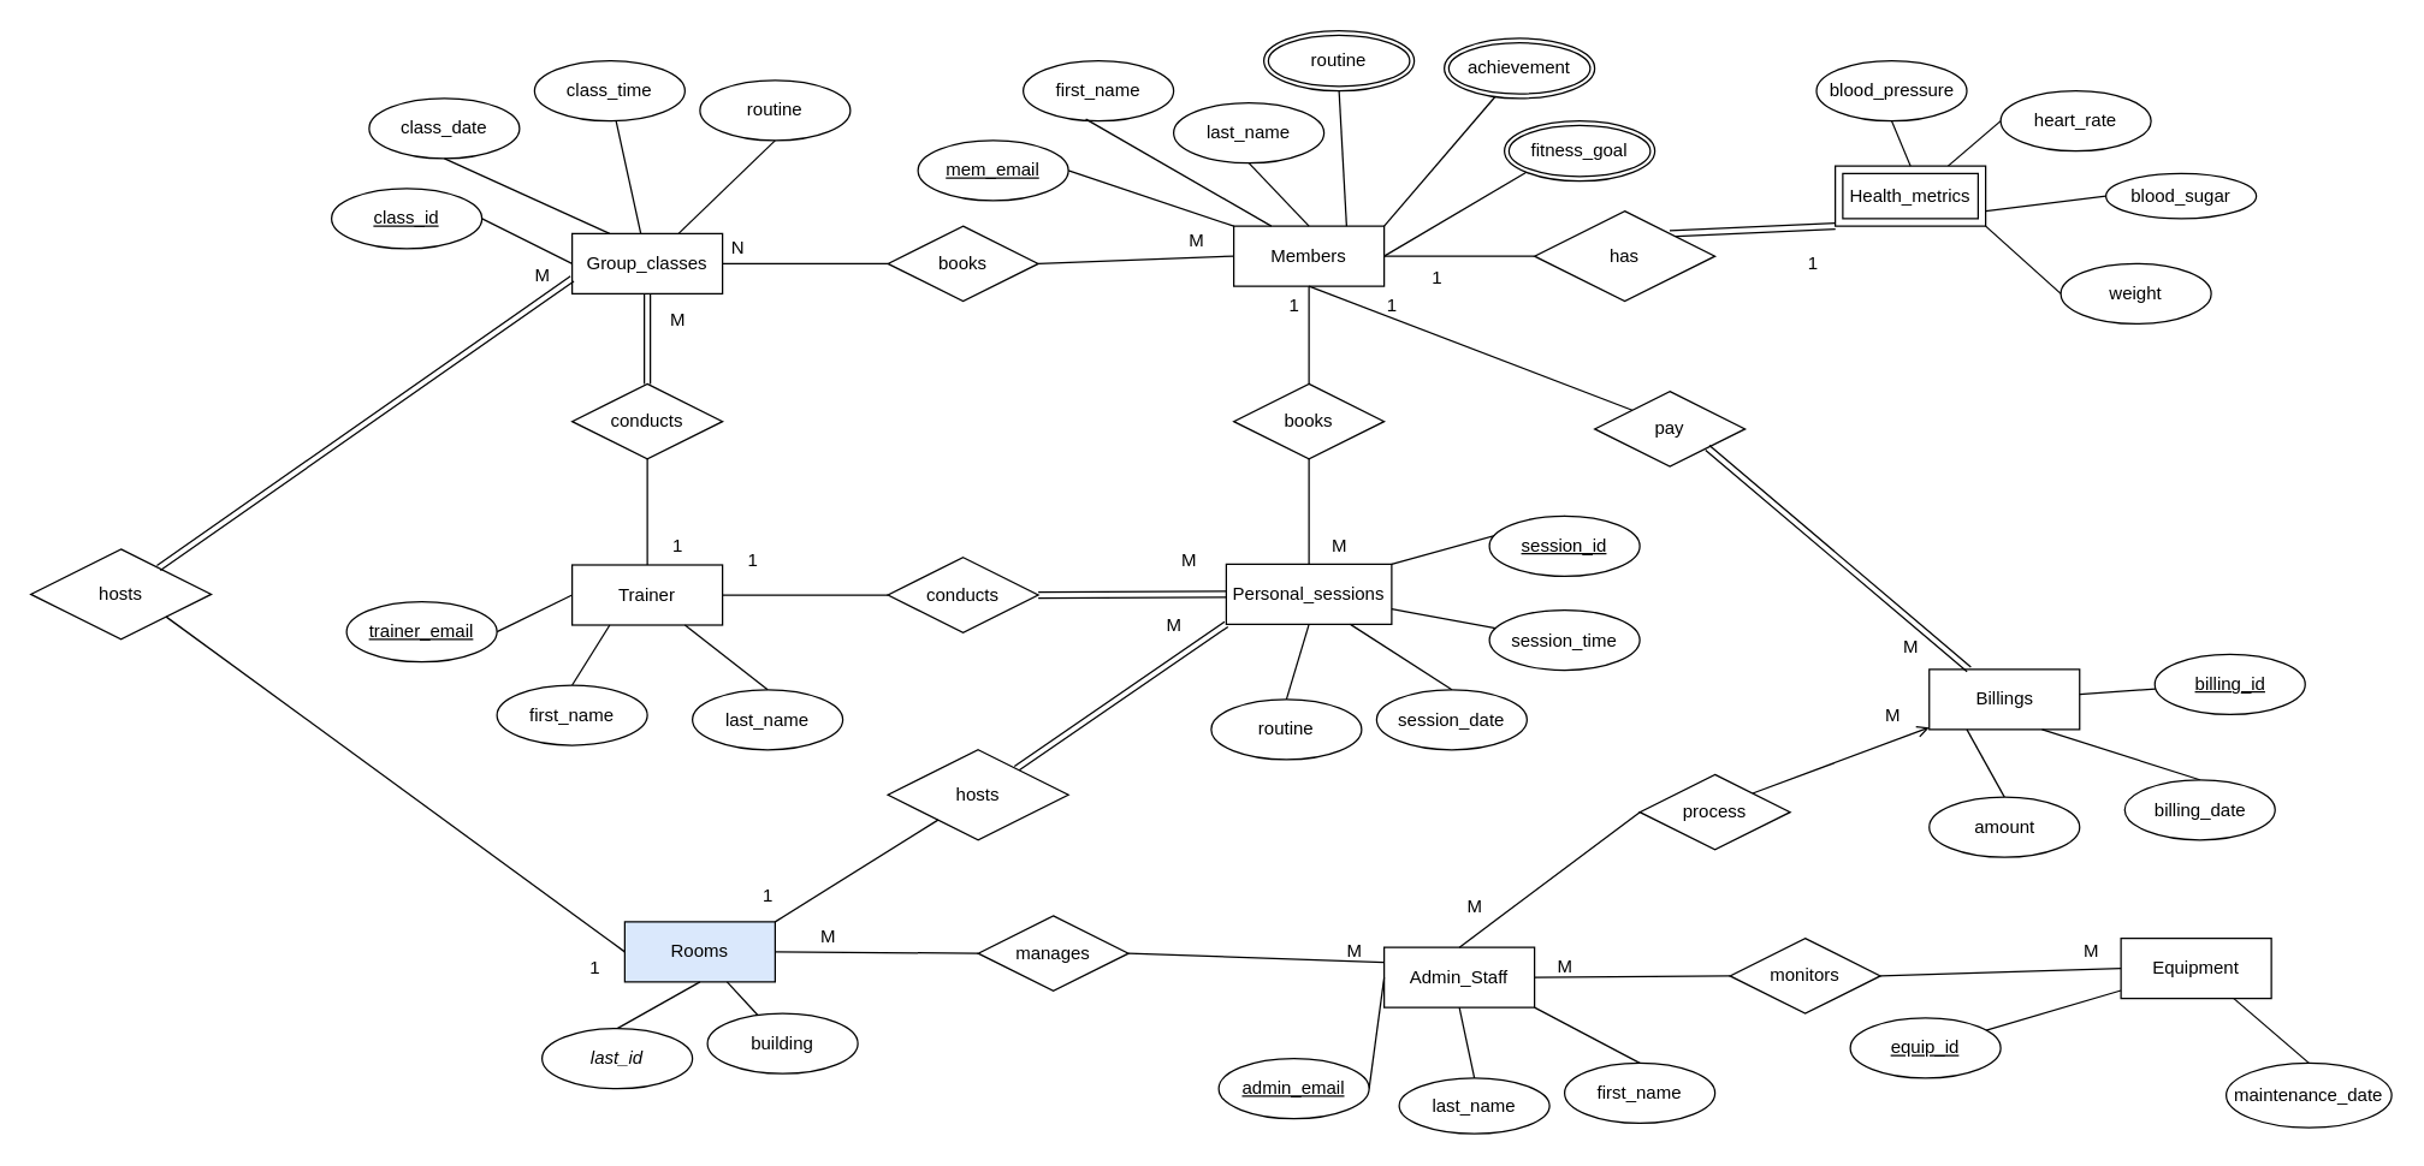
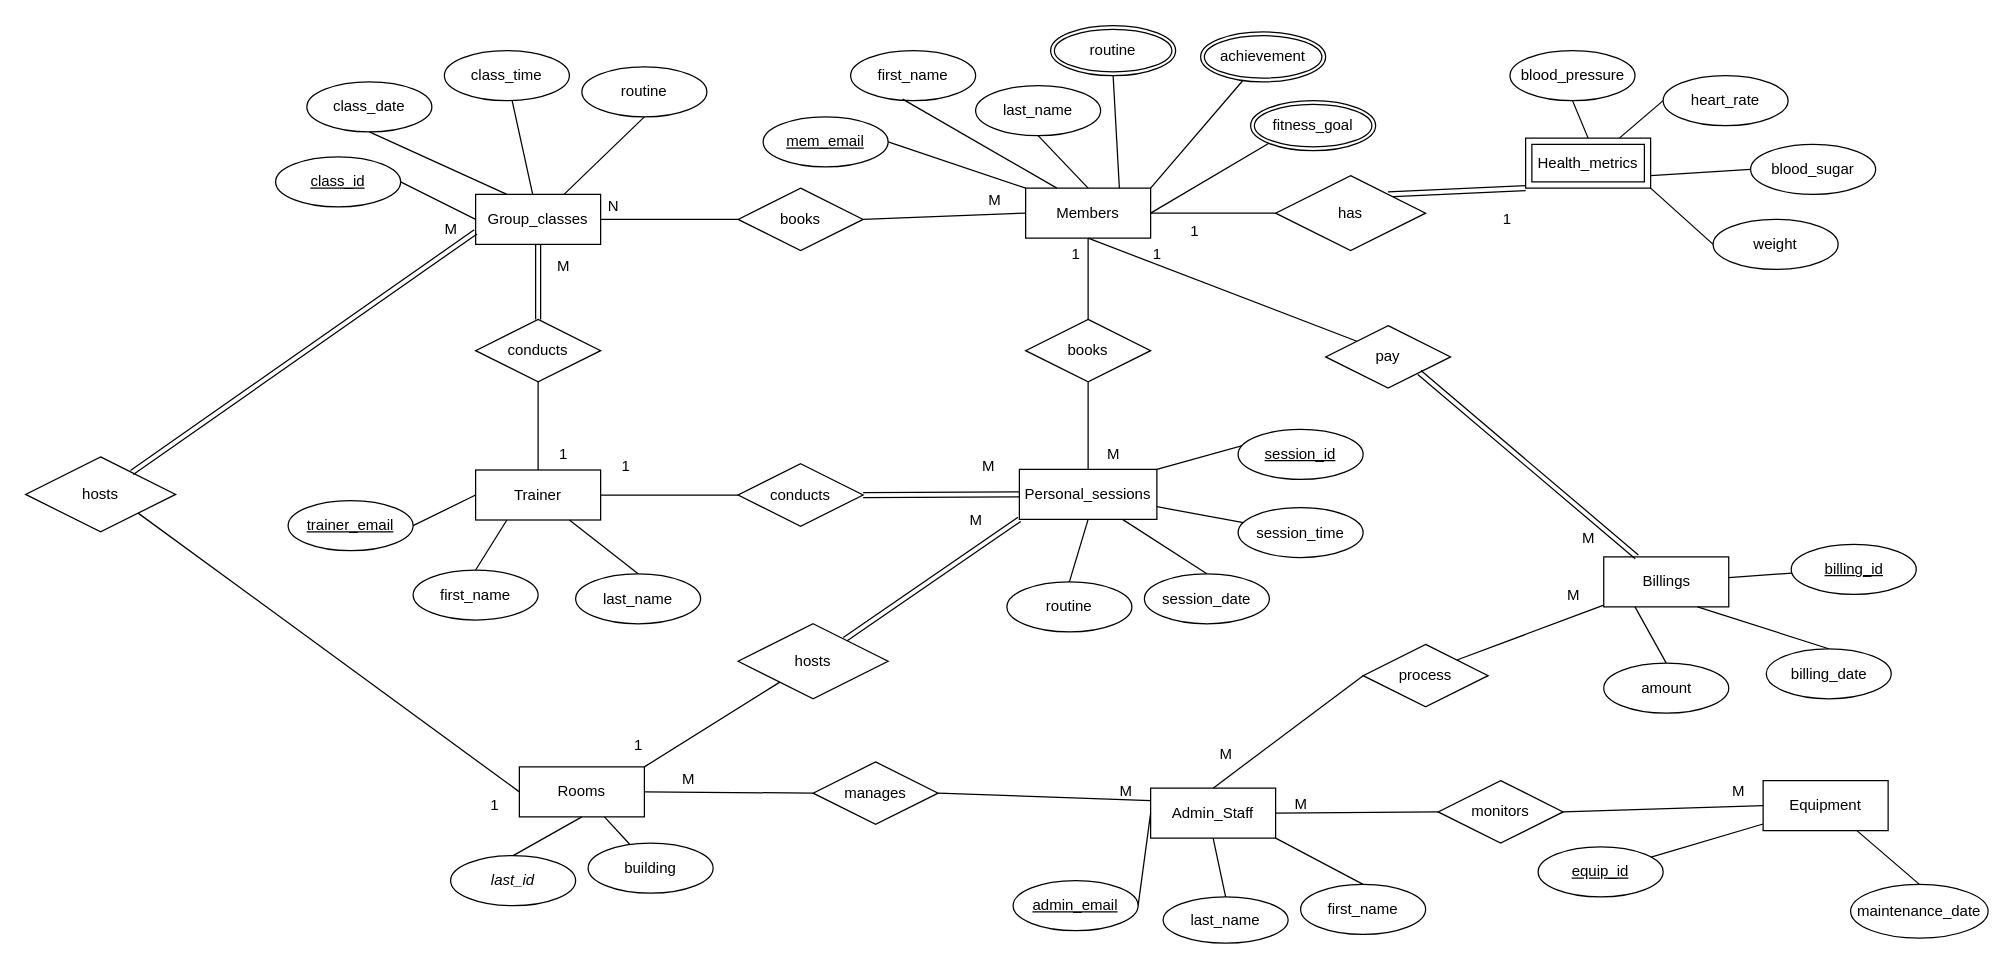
- <mxCell id="74" value="blood_sugar" style="ellipse;shape=ellipse;margin=3;whiteSpace=wrap;html=1;align=center;" parent="1" vertex="1"><mxGeometry x="1400" y="115" width="100" height="30" as="geometry" /></mxCell>
+ <mxCell id="74" value="blood_sugar" style="ellipse;shape=ellipse;margin=3;whiteSpace=wrap;html=1;align=center;" parent="1" vertex="1"><mxGeometry x="1400" y="115" width="100" height="40" as="geometry" /></mxCell>
- <mxCell id="93" value="" style="endArrow=open;html=1;rounded=0;exitX=1;exitY=0;exitDx=0;exitDy=0;" parent="1" source="73" target="53" edge="1"><mxGeometry width="50" height="50" relative="1" as="geometry"><mxPoint x="950" y="410" as="sourcePoint" /><mxPoint x="1000" y="360" as="targetPoint" /></mxGeometry></mxCell>
+ <mxCell id="93" value="" style="endArrow=none;html=1;rounded=0;exitX=1;exitY=0;exitDx=0;exitDy=0;" parent="1" source="73" target="53" edge="1"><mxGeometry width="50" height="50" relative="1" as="geometry"><mxPoint x="950" y="410" as="sourcePoint" /><mxPoint x="1000" y="360" as="targetPoint" /></mxGeometry></mxCell>
- <mxCell id="41" value="Rooms" style="whiteSpace=wrap;html=1;align=center;fillColor=#dae8fc;" parent="1" vertex="1"><mxGeometry x="415" y="613" width="100" height="40" as="geometry" /></mxCell>
+ <mxCell id="41" value="Rooms" style="whiteSpace=wrap;html=1;align=center;" parent="1" vertex="1"><mxGeometry x="415" y="613" width="100" height="40" as="geometry" /></mxCell>
